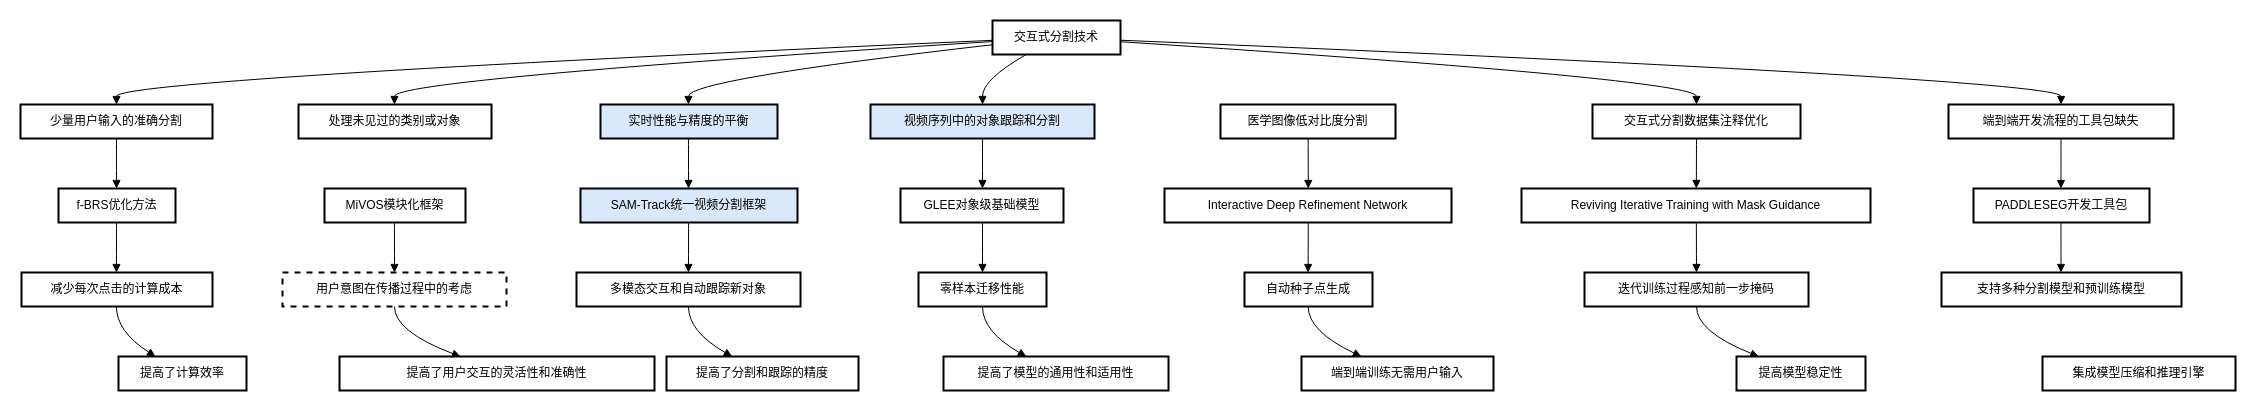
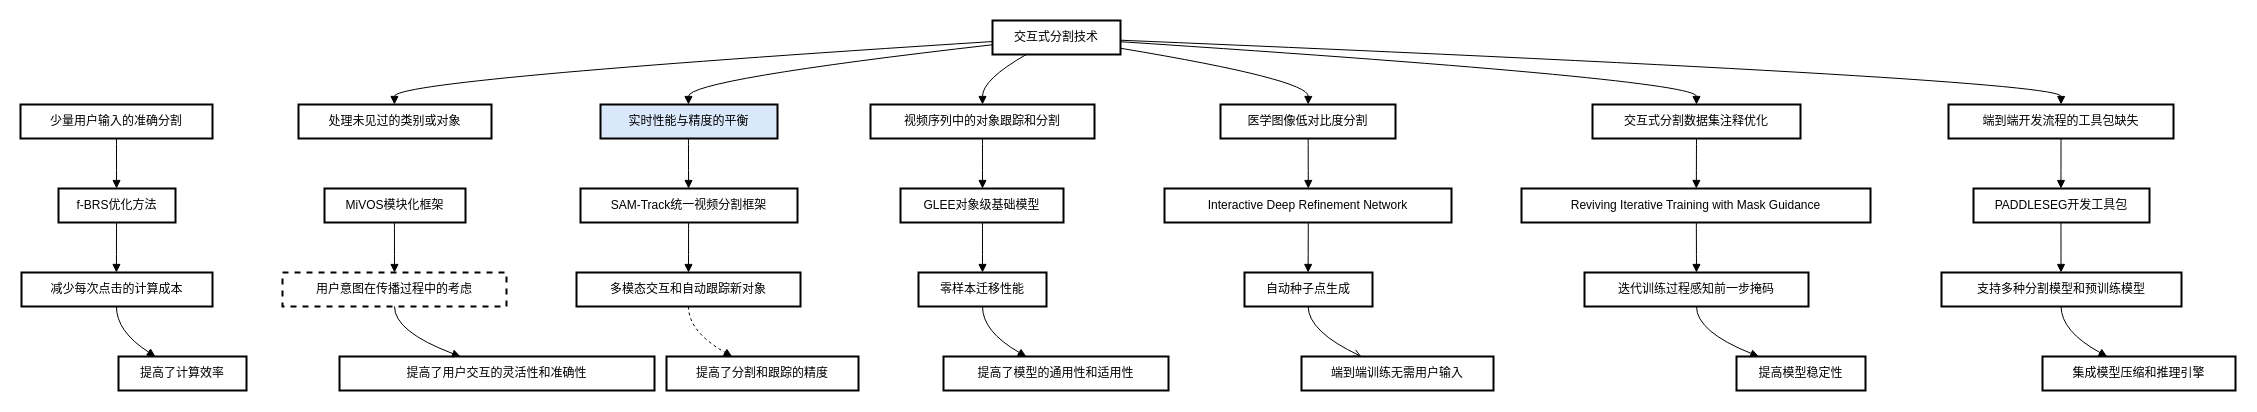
- <mxCell id="31" value="" style="curved=1;startArrow=none;endArrow=block;exitX=-0.004;exitY=0.584;entryX=0.5;entryY=0;rounded=0;" edge="1" parent="1" source="2" target="3"><mxGeometry relative="1" as="geometry"><Array as="points"><mxPoint x="116" y="79" /></Array></mxGeometry></mxCell>
+ <mxCell id="35" value="" style="curved=1;startArrow=none;endArrow=block;exitX=0.996;exitY=0.814;entryX=0.501;entryY=0;rounded=0;" edge="1" parent="1" source="2" target="7"><mxGeometry relative="1" as="geometry"><Array as="points"><mxPoint x="1308" y="79" /></Array></mxGeometry></mxCell>
- <mxCell id="6" value="视频序列中的对象跟踪和分割" style="whiteSpace=wrap;strokeWidth=2;fillColor=#dae8fc;" vertex="1" parent="1"><mxGeometry x="870" y="104" width="224" height="34" as="geometry" /></mxCell>
+ <mxCell id="6" value="视频序列中的对象跟踪和分割" style="whiteSpace=wrap;strokeWidth=2;" vertex="1" parent="1"><mxGeometry x="870" y="104" width="224" height="34" as="geometry" /></mxCell>
- <mxCell id="12" value="SAM-Track统一视频分割框架" style="whiteSpace=wrap;strokeWidth=2;fillColor=#dae8fc;" vertex="1" parent="1"><mxGeometry x="580" y="188" width="217" height="34" as="geometry" /></mxCell>
+ <mxCell id="12" value="SAM-Track统一视频分割框架" style="whiteSpace=wrap;strokeWidth=2;" vertex="1" parent="1"><mxGeometry x="580" y="188" width="217" height="34" as="geometry" /></mxCell>
- <mxCell id="53" value="" style="curved=1;startArrow=none;endArrow=block;exitX=0.5;exitY=1;entryX=0.342;entryY=0;rounded=0;" edge="1" parent="1" source="19" target="26"><mxGeometry relative="1" as="geometry"><Array as="points"><mxPoint x="688" y="331" /></Array></mxGeometry></mxCell>
+ <mxCell id="53" value="" style="curved=1;startArrow=none;endArrow=block;exitX=0.5;exitY=1;entryX=0.342;entryY=0;rounded=0;dashed=1;" edge="1" parent="1" source="19" target="26"><mxGeometry relative="1" as="geometry"><Array as="points"><mxPoint x="688" y="331" /></Array></mxGeometry></mxCell>
+ <mxCell id="57" value="" style="curved=1;startArrow=none;endArrow=block;exitX=0.498;exitY=1;entryX=0.335;entryY=0;rounded=0;" edge="1" parent="1" source="23" target="30"><mxGeometry relative="1" as="geometry"><Array as="points"><mxPoint x="2061" y="331" /></Array></mxGeometry></mxCell>
- <mxCell id="55" value="" style="curved=1;startArrow=none;endArrow=block;exitX=0.497;exitY=1;entryX=0.312;entryY=0;rounded=0;" edge="1" parent="1" source="21" target="28"><mxGeometry relative="1" as="geometry"><Array as="points"><mxPoint x="1308" y="331" /></Array></mxGeometry></mxCell>
+ <mxCell id="55" value="" style="curved=1;startArrow=none;endArrow=open;exitX=0.497;exitY=1;entryX=0.312;entryY=0;rounded=0;" edge="1" parent="1" source="21" target="28"><mxGeometry relative="1" as="geometry"><Array as="points"><mxPoint x="1308" y="331" /></Array></mxGeometry></mxCell>
